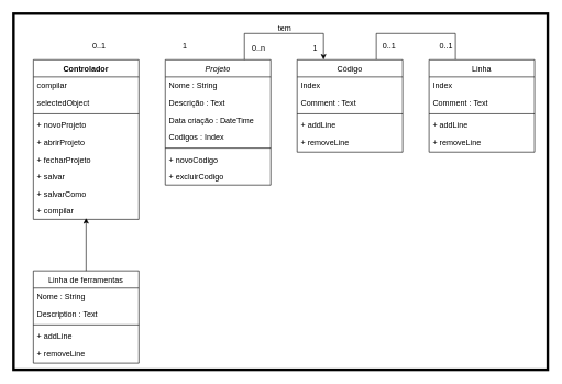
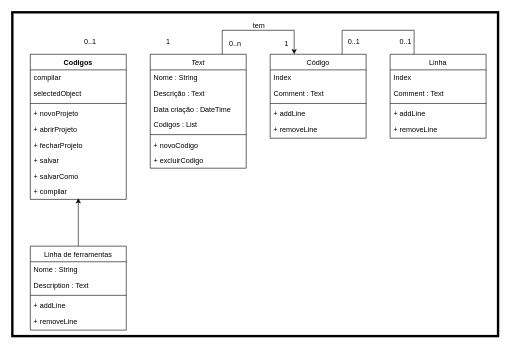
- <mxCell id="38" value="Controlador" style="swimlane;fontStyle=1;align=center;verticalAlign=top;childLayout=stackLayout;horizontal=1;startSize=26;horizontalStack=0;resizeParent=1;resizeParentMax=0;resizeLast=0;collapsible=1;marginBottom=0;" vertex="1" parent="1"><mxGeometry x="50" y="90" width="160" height="242" as="geometry" /></mxCell>
+ <mxCell id="38" value="Codigos" style="swimlane;fontStyle=1;align=center;verticalAlign=top;childLayout=stackLayout;horizontal=1;startSize=26;horizontalStack=0;resizeParent=1;resizeParentMax=0;resizeLast=0;collapsible=1;marginBottom=0;" vertex="1" parent="1"><mxGeometry x="50" y="90" width="160" height="242" as="geometry" /></mxCell>
- <mxCell id="3" value="Projeto" style="swimlane;fontStyle=2;align=center;verticalAlign=top;childLayout=stackLayout;horizontal=1;startSize=26;horizontalStack=0;resizeParent=1;resizeLast=0;collapsible=1;marginBottom=0;rounded=0;shadow=0;strokeWidth=1;" parent="1" vertex="1"><mxGeometry x="250" y="90" width="160" height="190" as="geometry"><mxRectangle x="230" y="140" width="160" height="26" as="alternateBounds" /></mxGeometry></mxCell>
+ <mxCell id="3" value="Text" style="swimlane;fontStyle=2;align=center;verticalAlign=top;childLayout=stackLayout;horizontal=1;startSize=26;horizontalStack=0;resizeParent=1;resizeLast=0;collapsible=1;marginBottom=0;rounded=0;shadow=0;strokeWidth=1;" parent="1" vertex="1"><mxGeometry x="250" y="90" width="160" height="190" as="geometry"><mxRectangle x="230" y="140" width="160" height="26" as="alternateBounds" /></mxGeometry></mxCell>
- <mxCell id="7" value="Codigos : Index" style="text;align=left;verticalAlign=top;spacingLeft=4;spacingRight=4;overflow=hidden;rotatable=0;points=[[0,0.5],[1,0.5]];portConstraint=eastwest;rounded=0;shadow=0;html=0;" vertex="1" parent="3"><mxGeometry y="104" width="160" height="26" as="geometry" /></mxCell>
+ <mxCell id="7" value="Codigos : List" style="text;align=left;verticalAlign=top;spacingLeft=4;spacingRight=4;overflow=hidden;rotatable=0;points=[[0,0.5],[1,0.5]];portConstraint=eastwest;rounded=0;shadow=0;html=0;" vertex="1" parent="3"><mxGeometry y="104" width="160" height="26" as="geometry" /></mxCell>
